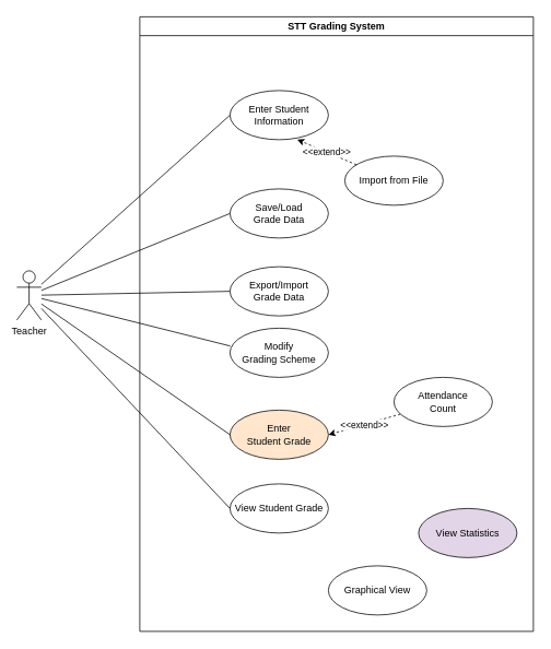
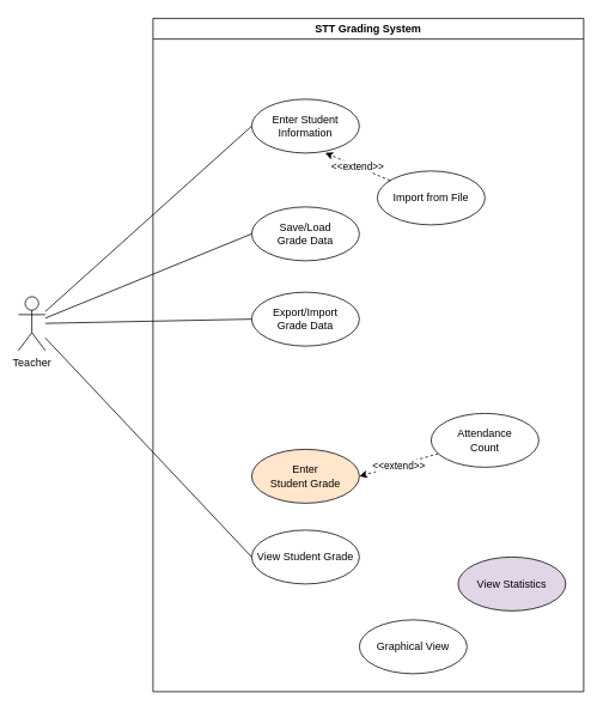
- <mxCell id="18" style="edgeStyle=none;rounded=0;orthogonalLoop=1;jettySize=auto;html=1;entryX=0.003;entryY=0.363;entryDx=0;entryDy=0;entryPerimeter=0;endArrow=none;endFill=0;" edge="1" parent="1" source="21" target="8"><mxGeometry relative="1" as="geometry" /></mxCell>
- <mxCell id="8" value="Modify &lt;br&gt;Grading Scheme" style="ellipse;whiteSpace=wrap;html=1;" vertex="1" parent="2"><mxGeometry x="110" y="380" width="120" height="60" as="geometry" /></mxCell>
- <mxCell id="19" style="edgeStyle=none;rounded=0;orthogonalLoop=1;jettySize=auto;html=1;entryX=0;entryY=0.5;entryDx=0;entryDy=0;endArrow=none;endFill=0;" edge="1" parent="1" source="21" target="9"><mxGeometry relative="1" as="geometry" /></mxCell>
